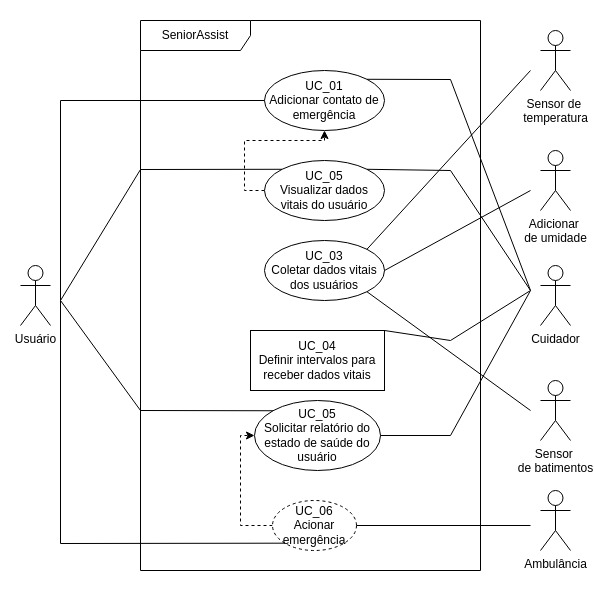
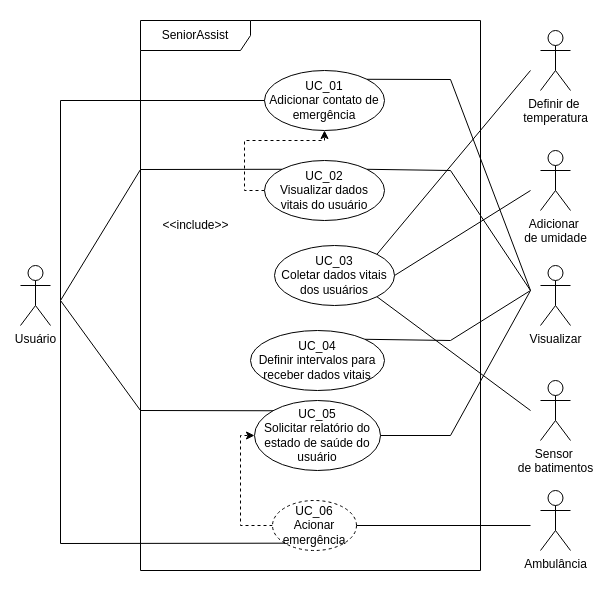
- <mxCell id="5" value="Sensor de&amp;nbsp;&lt;div&gt;temperatura&lt;/div&gt;" style="shape=umlActor;verticalLabelPosition=bottom;verticalAlign=top;html=1;" vertex="1" parent="1"><mxGeometry x="540" y="30" width="30" height="60" as="geometry" /></mxCell>
+ <mxCell id="5" value="Definir de&amp;nbsp;&lt;div&gt;temperatura&lt;/div&gt;" style="shape=umlActor;verticalLabelPosition=bottom;verticalAlign=top;html=1;" vertex="1" parent="1"><mxGeometry x="540" y="30" width="30" height="60" as="geometry" /></mxCell>
- <mxCell id="11" value="UC_05&lt;div&gt;Visualizar dados vitais do usuário&lt;/div&gt;" style="ellipse;whiteSpace=wrap;html=1;" vertex="1" parent="1"><mxGeometry x="264" y="160" width="120" height="60" as="geometry" /></mxCell>
+ <mxCell id="11" value="UC_02&lt;div&gt;Visualizar dados vitais do usuário&lt;/div&gt;" style="ellipse;whiteSpace=wrap;html=1;" vertex="1" parent="1"><mxGeometry x="264" y="160" width="120" height="60" as="geometry" /></mxCell>
+ <mxCell id="17" value="&amp;lt;&amp;lt;include&amp;gt;&amp;gt;" style="text;html=1;align=center;verticalAlign=middle;resizable=0;points=[];autosize=1;strokeColor=none;fillColor=none;" vertex="1" parent="1"><mxGeometry x="150" y="210" width="90" height="30" as="geometry" /></mxCell>
- <mxCell id="12" value="UC_03&lt;div&gt;Coletar dados vitais dos usuários&lt;/div&gt;" style="ellipse;whiteSpace=wrap;html=1;" vertex="1" parent="1"><mxGeometry x="264" y="240" width="120" height="60" as="geometry" /></mxCell>
+ <mxCell id="12" value="UC_03&lt;div&gt;Coletar dados vitais dos usuários&lt;/div&gt;" style="ellipse;whiteSpace=wrap;html=1;" vertex="1" parent="1"><mxGeometry x="274" y="245" width="120" height="60" as="geometry" /></mxCell>
- <mxCell id="4" value="Cuidador" style="shape=umlActor;verticalLabelPosition=bottom;verticalAlign=top;html=1;" vertex="1" parent="1"><mxGeometry x="540" y="265" width="30" height="60" as="geometry" /></mxCell>
+ <mxCell id="4" value="Visualizar" style="shape=umlActor;verticalLabelPosition=bottom;verticalAlign=top;html=1;" vertex="1" parent="1"><mxGeometry x="540" y="265" width="30" height="60" as="geometry" /></mxCell>
- <mxCell id="13" value="UC_04&lt;div&gt;Definir intervalos para receber dados vitais&lt;/div&gt;" style="whiteSpace=wrap;html=1;rounded=0;" vertex="1" parent="1"><mxGeometry x="250" y="330" width="134" height="60" as="geometry" /></mxCell>
+ <mxCell id="13" value="UC_04&lt;div&gt;Definir intervalos para receber dados vitais&lt;/div&gt;" style="ellipse;whiteSpace=wrap;html=1;" vertex="1" parent="1"><mxGeometry x="250" y="330" width="134" height="60" as="geometry" /></mxCell>
